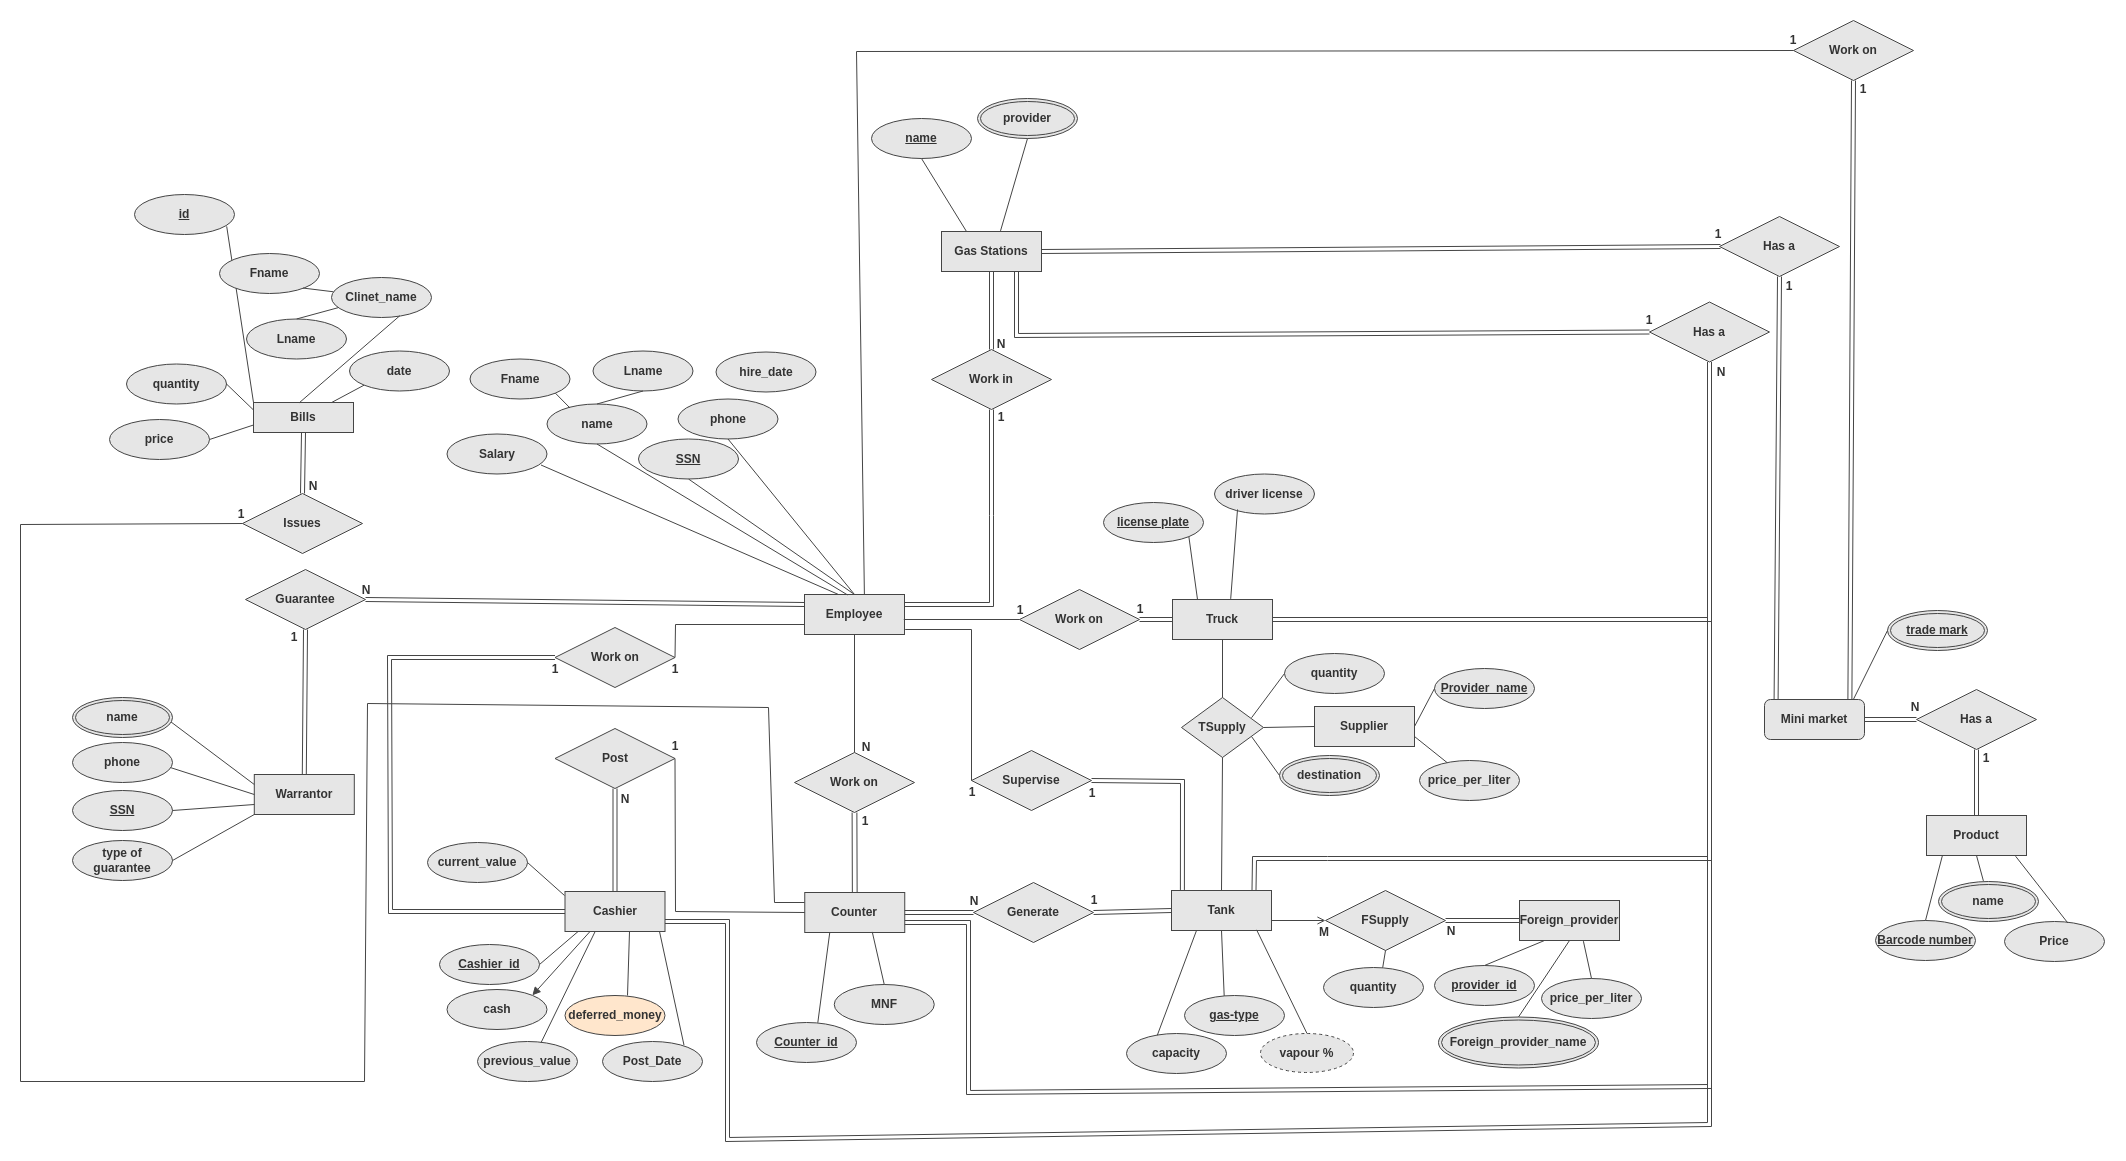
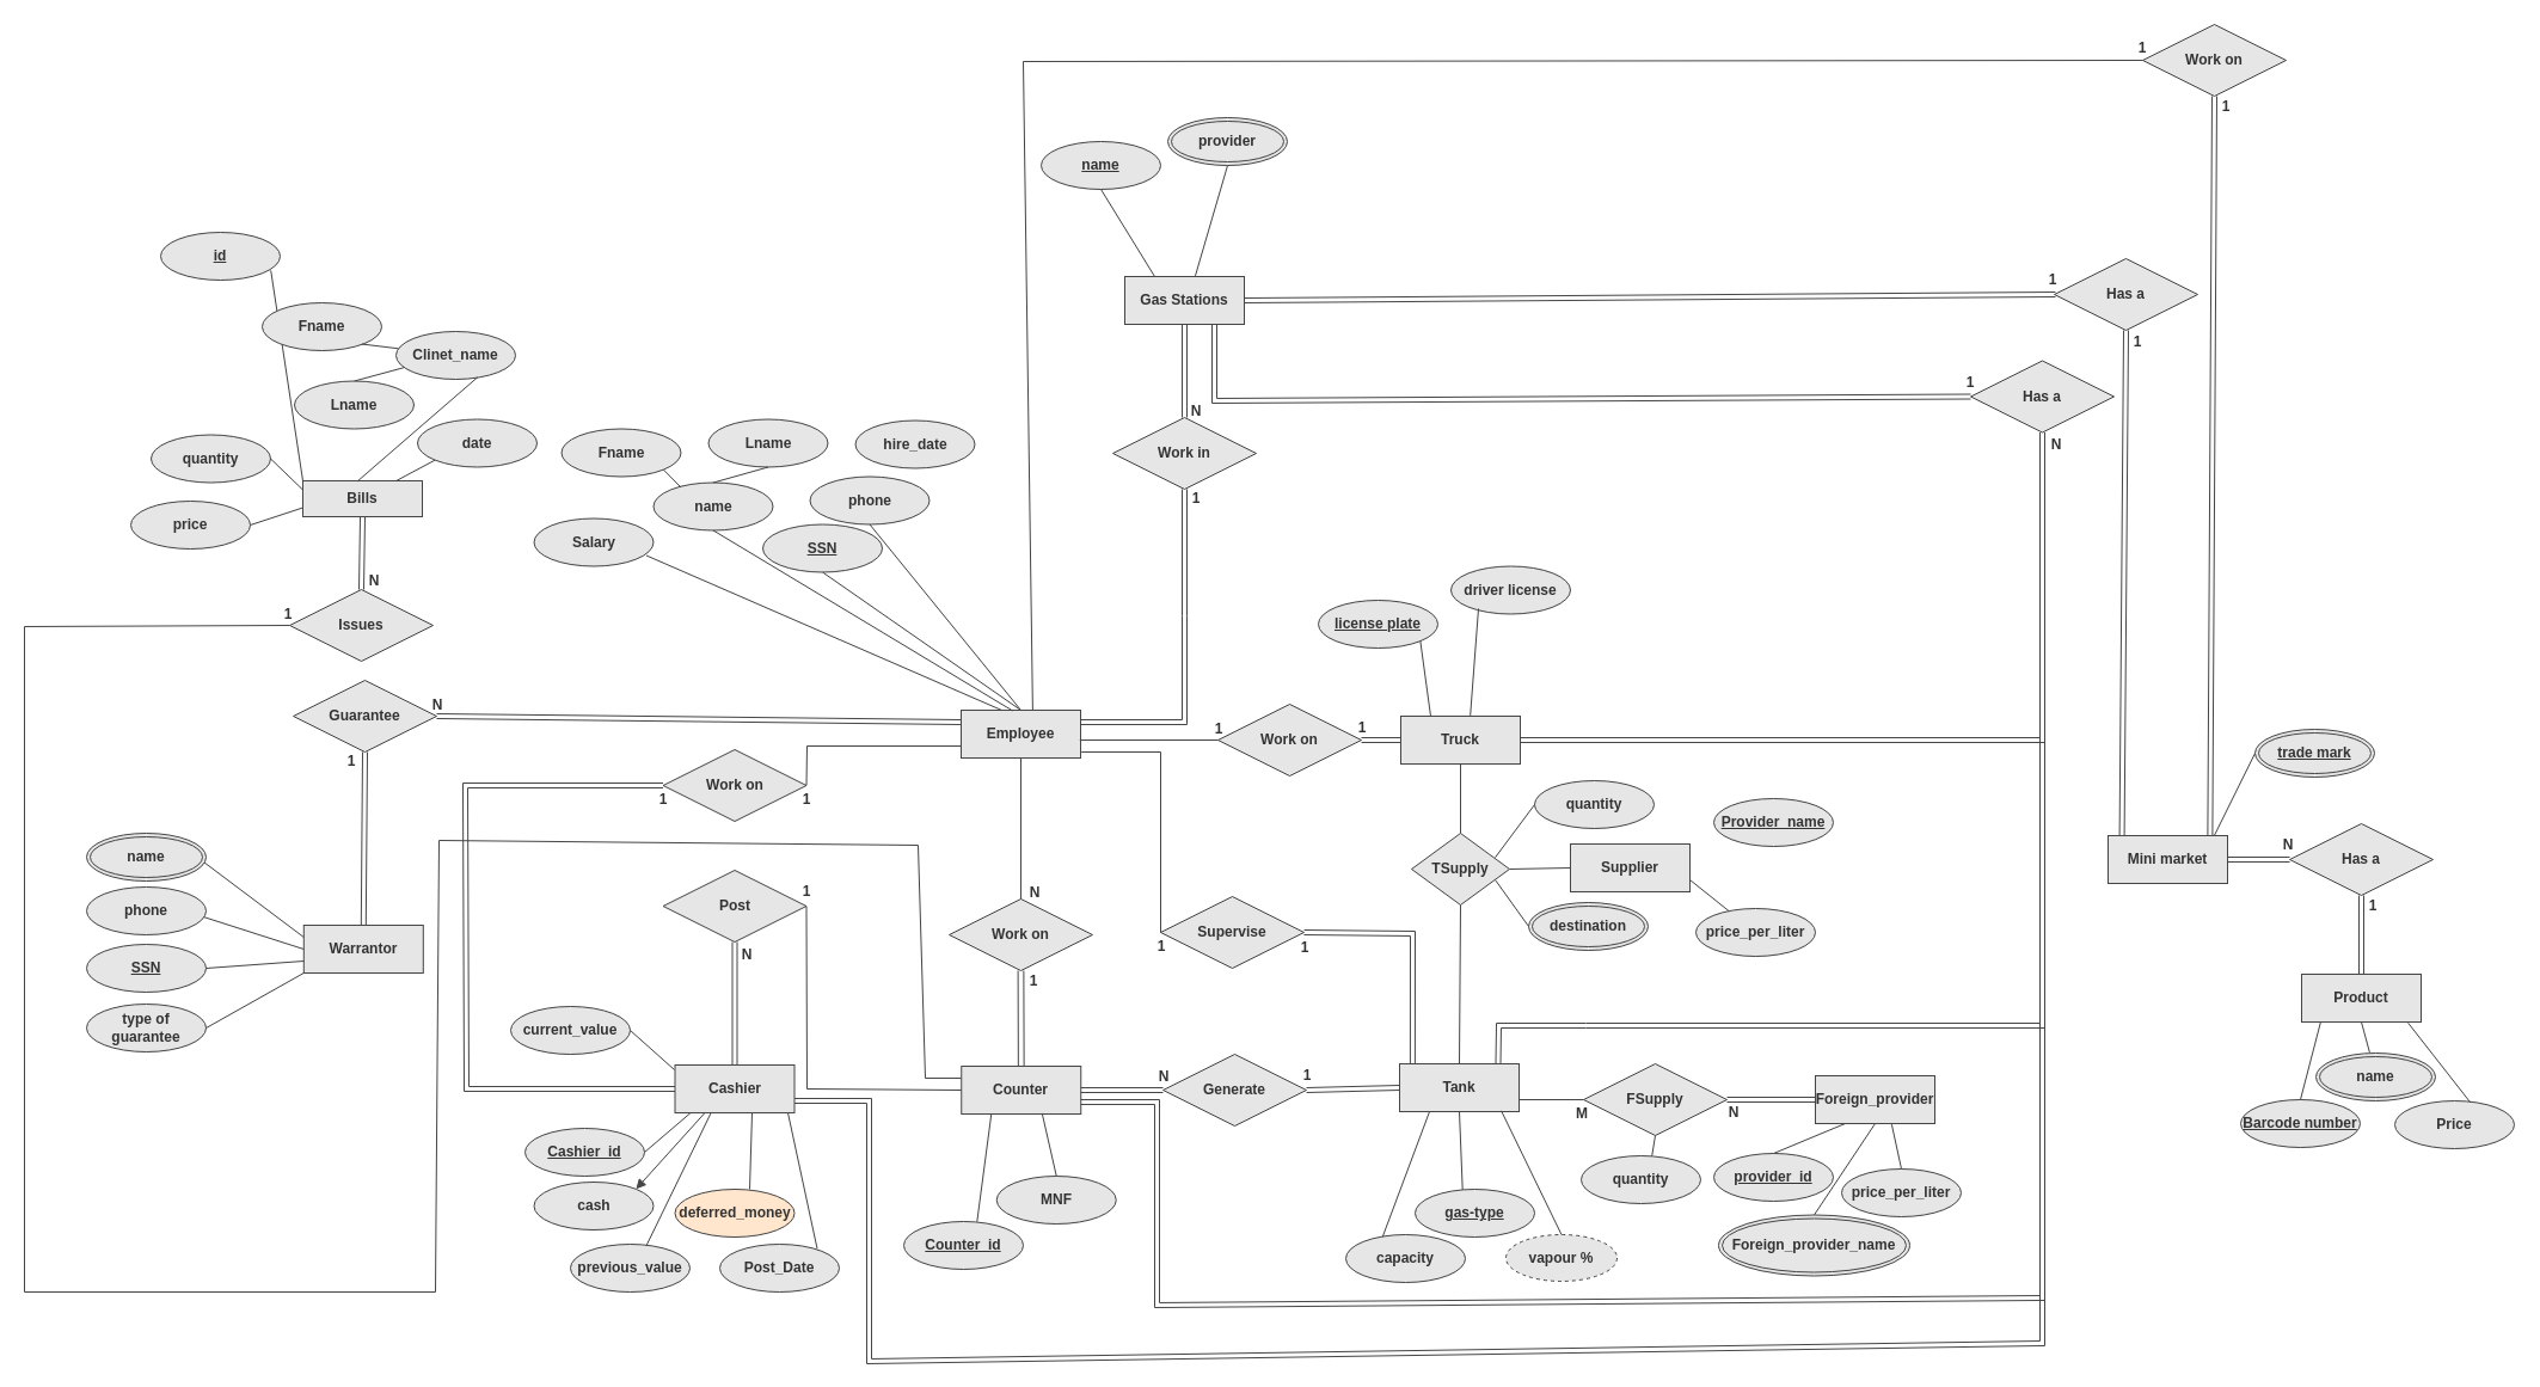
- <mxCell id="87" value="" style="endArrow=none;html=1;rounded=0;entryX=0;entryY=0.5;entryDx=0;entryDy=0;exitX=1;exitY=0.5;exitDx=0;exitDy=0;labelBackgroundColor=none;fontColor=#333333;labelBorderColor=none;fontSize=12;fontStyle=1;strokeColor=#454545;fillColor=#E6E6E6;" parent="1" source="79" target="83" edge="1"><mxGeometry relative="1" as="geometry"><mxPoint x="1577" y="690" as="sourcePoint" /><mxPoint x="1737" y="690" as="targetPoint" /></mxGeometry></mxCell>
- <mxCell id="123" value="Mini market" style="whiteSpace=wrap;html=1;align=center;labelBorderColor=none;labelBackgroundColor=none;fontSize=12;fontStyle=1;fillColor=#E6E6E6;strokeColor=#454545;fontColor=#333333;rounded=1;" parent="1" vertex="1"><mxGeometry x="1764" y="699" width="100" height="40" as="geometry" /></mxCell>
+ <mxCell id="123" value="Mini market" style="whiteSpace=wrap;html=1;align=center;labelBorderColor=none;labelBackgroundColor=none;rounded=0;fontSize=12;fontStyle=1;fillColor=#E6E6E6;strokeColor=#454545;fontColor=#333333;" parent="1" vertex="1"><mxGeometry x="1764" y="699" width="100" height="40" as="geometry" /></mxCell>
- <mxCell id="93" value="" style="endArrow=open;html=1;rounded=0;entryX=0;entryY=0.5;entryDx=0;entryDy=0;exitX=1;exitY=0.75;exitDx=0;exitDy=0;labelBackgroundColor=none;fontColor=#333333;labelBorderColor=none;fontSize=12;fontStyle=1;strokeColor=#454545;fillColor=#E6E6E6;" parent="1" source="59" target="92" edge="1"><mxGeometry relative="1" as="geometry"><mxPoint x="1431" y="930" as="sourcePoint" /><mxPoint x="1591" y="930" as="targetPoint" /></mxGeometry></mxCell>
+ <mxCell id="93" value="" style="endArrow=none;html=1;rounded=0;entryX=0;entryY=0.5;entryDx=0;entryDy=0;exitX=1;exitY=0.75;exitDx=0;exitDy=0;labelBackgroundColor=none;fontColor=#333333;labelBorderColor=none;fontSize=12;fontStyle=1;strokeColor=#454545;fillColor=#E6E6E6;" parent="1" source="59" target="92" edge="1"><mxGeometry relative="1" as="geometry"><mxPoint x="1431" y="930" as="sourcePoint" /><mxPoint x="1591" y="930" as="targetPoint" /></mxGeometry></mxCell>
